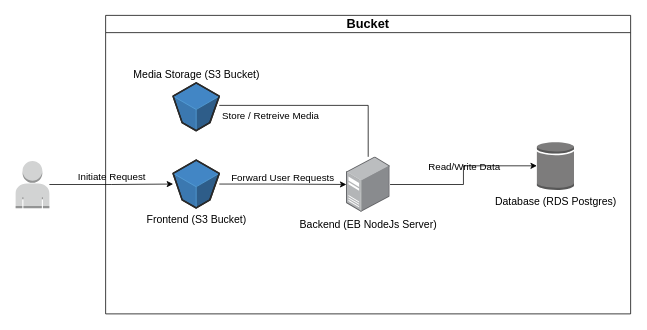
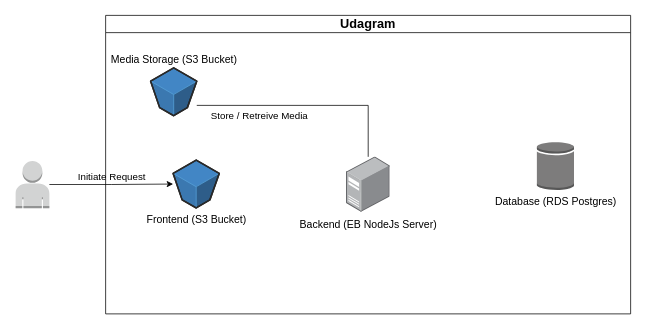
- <mxCell id="2" value="&lt;font style=&quot;font-size: 17px;&quot;&gt;Bucket&lt;/font&gt;" style="swimlane;whiteSpace=wrap;html=1;" parent="1" vertex="1"><mxGeometry x="140" y="20" width="700" height="398" as="geometry" /></mxCell>
+ <mxCell id="2" value="&lt;font style=&quot;font-size: 17px;&quot;&gt;Udagram&lt;/font&gt;" style="swimlane;whiteSpace=wrap;html=1;" parent="1" vertex="1"><mxGeometry x="140" y="20" width="700" height="398" as="geometry" /></mxCell>
- <mxCell id="10" value="&lt;font style=&quot;font-size: 14px;&quot;&gt;Media Storage (S3 Bucket)&lt;/font&gt;" style="verticalLabelPosition=top;html=1;verticalAlign=bottom;strokeWidth=1;align=center;outlineConnect=0;dashed=0;outlineConnect=0;shape=mxgraph.aws3d.s3Bucket;fillColor=#4286c5;strokeColor=#57A2D8;aspect=fixed;labelPosition=center;" parent="2" vertex="1"><mxGeometry x="90" y="90" width="61.5" height="63.8" as="geometry" /></mxCell>
+ <mxCell id="10" value="&lt;font style=&quot;font-size: 14px;&quot;&gt;Media Storage (S3 Bucket)&lt;/font&gt;" style="verticalLabelPosition=top;html=1;verticalAlign=bottom;strokeWidth=1;align=center;outlineConnect=0;dashed=0;outlineConnect=0;shape=mxgraph.aws3d.s3Bucket;fillColor=#4286c5;strokeColor=#57A2D8;aspect=fixed;labelPosition=center;" parent="2" vertex="1"><mxGeometry x="60" y="70" width="61.5" height="63.8" as="geometry" /></mxCell>
- <mxCell id="4" style="edgeStyle=orthogonalEdgeStyle;rounded=0;orthogonalLoop=1;jettySize=auto;html=1;fontSize=17;" parent="2" source="8" target="9" edge="1"><mxGeometry relative="1" as="geometry" /></mxCell>
- <mxCell id="5" value="&lt;span style=&quot;&quot;&gt;&lt;font style=&quot;font-size: 13px;&quot;&gt;Read/Write Data&lt;/font&gt;&lt;/span&gt;" style="edgeLabel;html=1;align=center;verticalAlign=bottom;resizable=0;points=[];fontSize=17;labelPosition=center;verticalLabelPosition=top;labelBackgroundColor=none;" parent="4" vertex="1" connectable="0"><mxGeometry relative="1" as="geometry"><mxPoint as="offset" /></mxGeometry></mxCell>
- <mxCell id="11" style="edgeStyle=orthogonalEdgeStyle;rounded=0;orthogonalLoop=1;jettySize=auto;html=1;fontSize=17;" parent="2" source="3" target="8" edge="1"><mxGeometry relative="1" as="geometry"><mxPoint x="320" y="224.9" as="targetPoint" /></mxGeometry></mxCell>
- <mxCell id="12" value="&lt;span style=&quot;font-size: 13px;&quot;&gt;Forward User Requests&lt;br style=&quot;font-size: 13px;&quot;&gt;&lt;/span&gt;" style="edgeLabel;html=1;align=center;verticalAlign=bottom;resizable=0;points=[];fontSize=13;labelPosition=center;verticalLabelPosition=top;labelBackgroundColor=none;" parent="11" vertex="1" connectable="0"><mxGeometry relative="1" as="geometry"><mxPoint as="offset" /></mxGeometry></mxCell>
